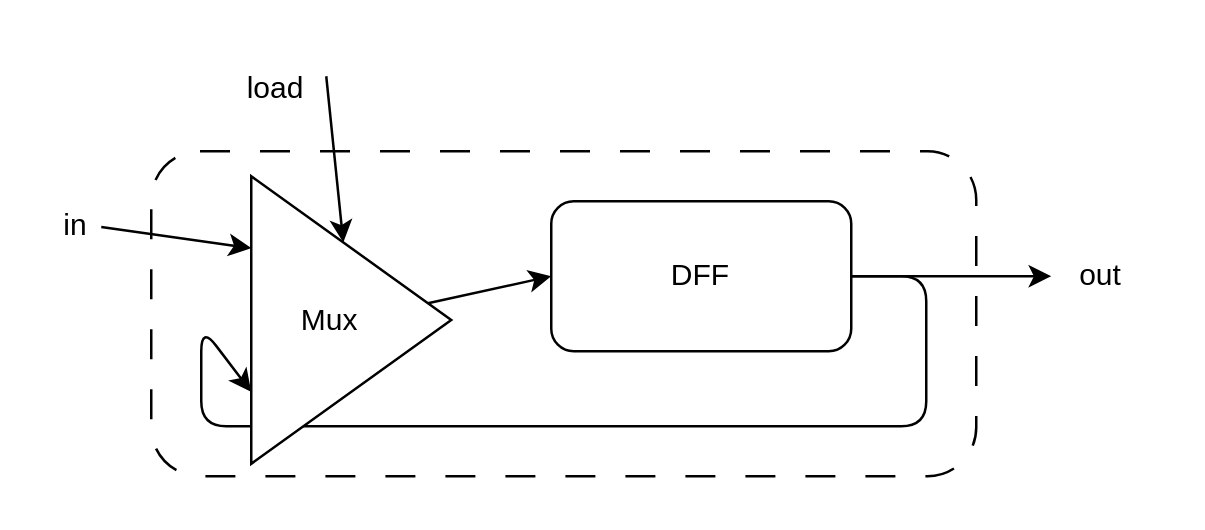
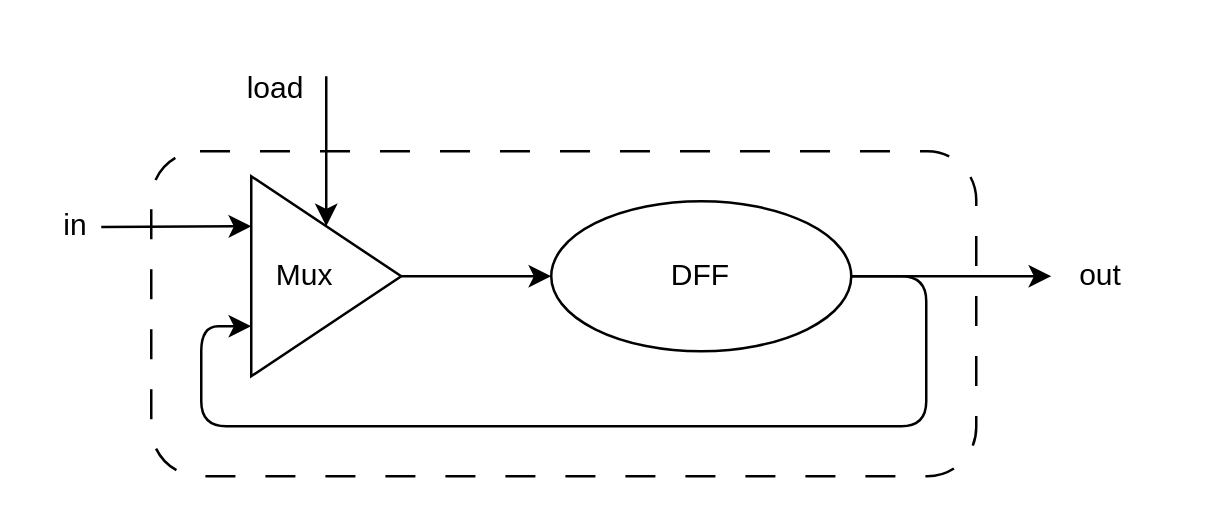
- <mxCell id="5" value="DFF" style="rounded=1;whiteSpace=wrap;html=1;" vertex="1" parent="1"><mxGeometry x="220" y="80" width="120" height="60" as="geometry" /></mxCell>
+ <mxCell id="5" value="DFF" style="ellipse;whiteSpace=wrap;html=1;" vertex="1" parent="1"><mxGeometry x="220" y="80" width="120" height="60" as="geometry" /></mxCell>
- <mxCell id="9" value="Mux&amp;nbsp; &amp;nbsp; &amp;nbsp;" style="triangle;whiteSpace=wrap;html=1;" vertex="1" parent="1"><mxGeometry x="100" y="70" width="80" height="115" as="geometry" /></mxCell>
+ <mxCell id="9" value="Mux&amp;nbsp; &amp;nbsp; &amp;nbsp;" style="triangle;whiteSpace=wrap;html=1;" vertex="1" parent="1"><mxGeometry x="100" y="70" width="60" height="80" as="geometry" /></mxCell>
